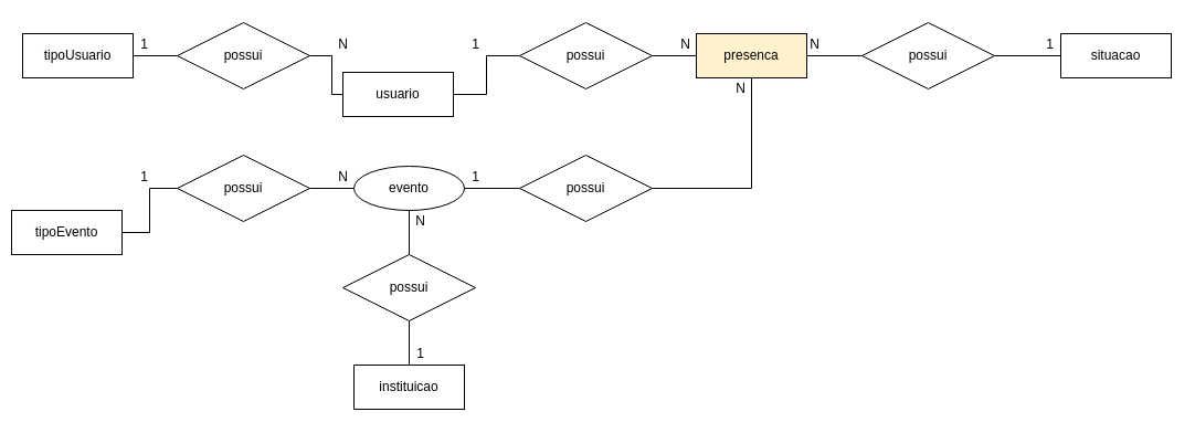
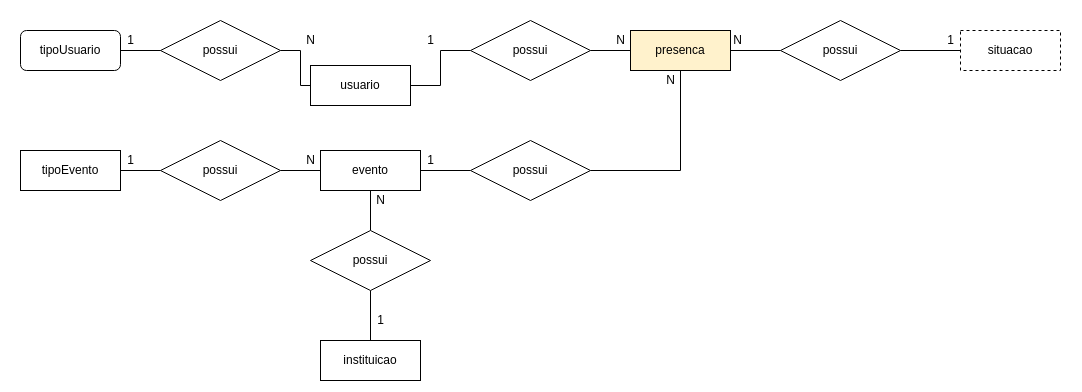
- <mxCell id="4" value="tipoUsuario" style="whiteSpace=wrap;html=1;align=center;" vertex="1" parent="1"><mxGeometry x="20" y="30" width="100" height="40" as="geometry" /></mxCell>
+ <mxCell id="4" value="tipoUsuario" style="whiteSpace=wrap;html=1;align=center;rounded=1;" vertex="1" parent="1"><mxGeometry x="20" y="30" width="100" height="40" as="geometry" /></mxCell>
- <mxCell id="37" value="situacao" style="whiteSpace=wrap;html=1;align=center;" vertex="1" parent="1"><mxGeometry x="960" y="30" width="100" height="40" as="geometry" /></mxCell>
+ <mxCell id="37" value="situacao" style="whiteSpace=wrap;html=1;align=center;dashed=1;" vertex="1" parent="1"><mxGeometry x="960" y="30" width="100" height="40" as="geometry" /></mxCell>
- <mxCell id="14" value="evento" style="ellipse;whiteSpace=wrap;html=1;align=center;" vertex="1" parent="1"><mxGeometry x="320" y="150" width="100" height="40" as="geometry" /></mxCell>
+ <mxCell id="14" value="evento" style="whiteSpace=wrap;html=1;align=center;" vertex="1" parent="1"><mxGeometry x="320" y="150" width="100" height="40" as="geometry" /></mxCell>
- <mxCell id="10" value="tipoEvento" style="whiteSpace=wrap;html=1;align=center;" vertex="1" parent="1"><mxGeometry x="10" y="190" width="100" height="40" as="geometry" /></mxCell>
+ <mxCell id="10" value="tipoEvento" style="whiteSpace=wrap;html=1;align=center;" vertex="1" parent="1"><mxGeometry x="20" y="150" width="100" height="40" as="geometry" /></mxCell>
- <mxCell id="23" value="instituicao" style="whiteSpace=wrap;html=1;align=center;" vertex="1" parent="1"><mxGeometry x="320" y="330" width="100" height="40" as="geometry" /></mxCell>
+ <mxCell id="23" value="instituicao" style="whiteSpace=wrap;html=1;align=center;" vertex="1" parent="1"><mxGeometry x="320" y="340" width="100" height="40" as="geometry" /></mxCell>
